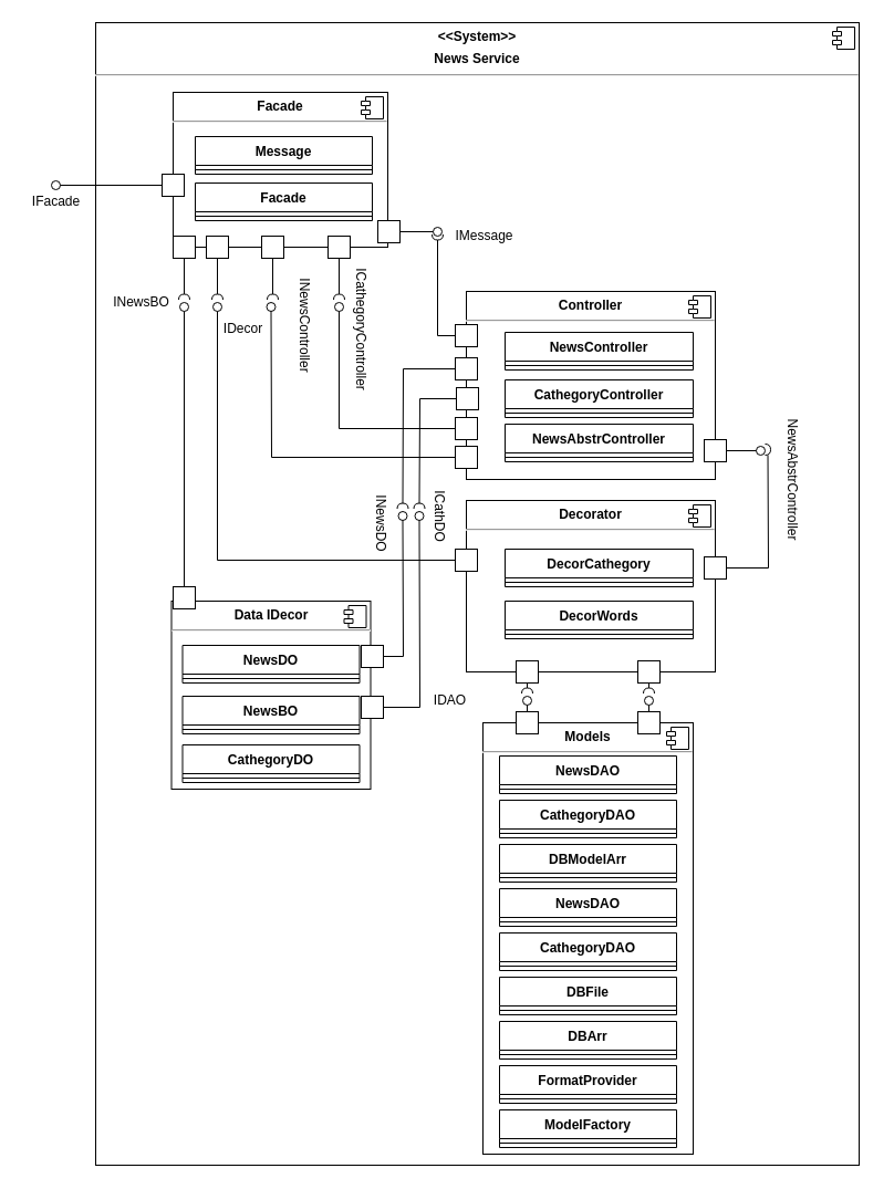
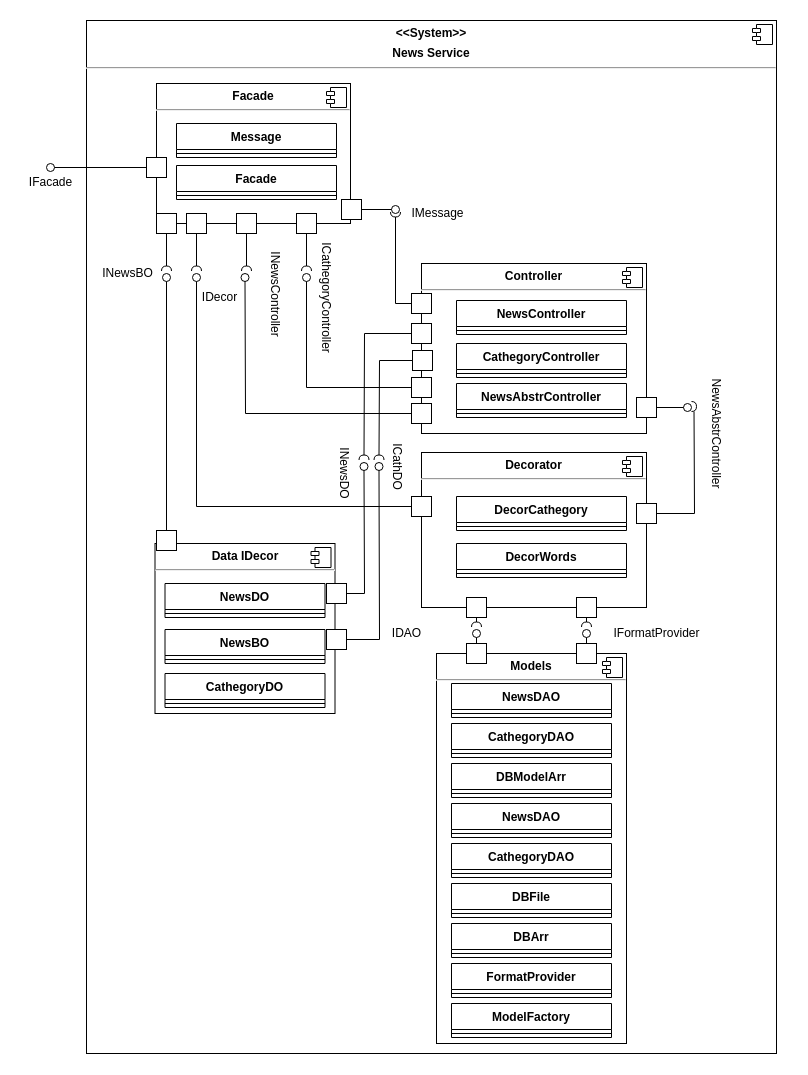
+ <mxCell id="125" value="IFormatProvider" style="text;html=1;align=center;verticalAlign=middle;resizable=0;points=[];autosize=1;strokeColor=none;fillColor=none;" vertex="1" parent="1"><mxGeometry x="596" y="623" width="120" height="20" as="geometry" /></mxCell>
